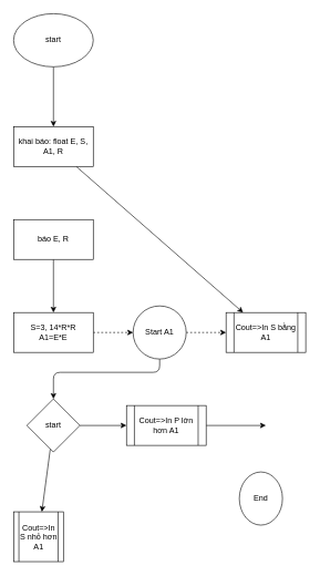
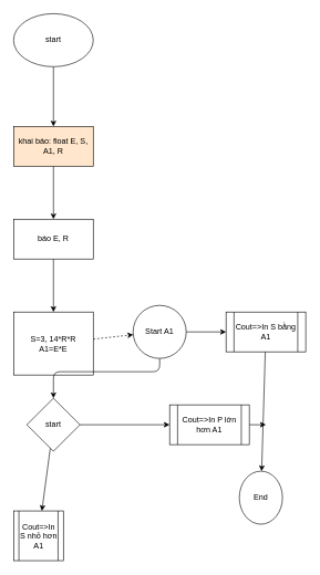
- <mxCell id="5" value="khai báo: float E, S, A1, R" style="whiteSpace=wrap;html=1;" vertex="1" parent="1"><mxGeometry x="20" y="190" width="120" height="60" as="geometry" /></mxCell>
+ <mxCell id="5" value="khai báo: float E, S, A1, R" style="whiteSpace=wrap;html=1;fillColor=#ffe6cc;" vertex="1" parent="1"><mxGeometry x="20" y="190" width="120" height="60" as="geometry" /></mxCell>
- <mxCell id="4" value="" style="edgeStyle=none;html=1;" edge="1" parent="1" source="5" target="14"><mxGeometry relative="1" as="geometry" /></mxCell>
+ <mxCell id="4" value="" style="edgeStyle=none;html=1;" edge="1" parent="1" source="5" target="7"><mxGeometry relative="1" as="geometry" /></mxCell>
- <mxCell id="9" value="S=3, 14*R*R&lt;br&gt;A1=E*E" style="whiteSpace=wrap;html=1;" vertex="1" parent="1"><mxGeometry x="20" y="470" width="120" height="60" as="geometry" /></mxCell>
+ <mxCell id="9" value="S=3, 14*R*R&lt;br&gt;A1=E*E" style="whiteSpace=wrap;html=1;" vertex="1" parent="1"><mxGeometry x="20" y="470" width="120" height="95" as="geometry" /></mxCell>
- <mxCell id="10" value="" style="edgeStyle=none;html=1;dashed=1;" edge="1" parent="1" source="12" target="14"><mxGeometry relative="1" as="geometry" /></mxCell>
+ <mxCell id="10" value="" style="edgeStyle=none;html=1;" edge="1" parent="1" source="12" target="14"><mxGeometry relative="1" as="geometry" /></mxCell>
+ <mxCell id="13" value="" style="edgeStyle=none;html=1;" edge="1" parent="1" source="14" target="20"><mxGeometry relative="1" as="geometry" /></mxCell>
- <mxCell id="19" value="Cout=&amp;gt;In P lớn hơn A1" style="shape=process;whiteSpace=wrap;html=1;backgroundOutline=1;" vertex="1" parent="1"><mxGeometry x="190" y="610" width="120" height="60" as="geometry" /></mxCell>
+ <mxCell id="19" value="Cout=&amp;gt;In P lớn hơn A1" style="shape=process;whiteSpace=wrap;html=1;backgroundOutline=1;" vertex="1" parent="1"><mxGeometry x="255" y="610" width="120" height="60" as="geometry" /></mxCell>
